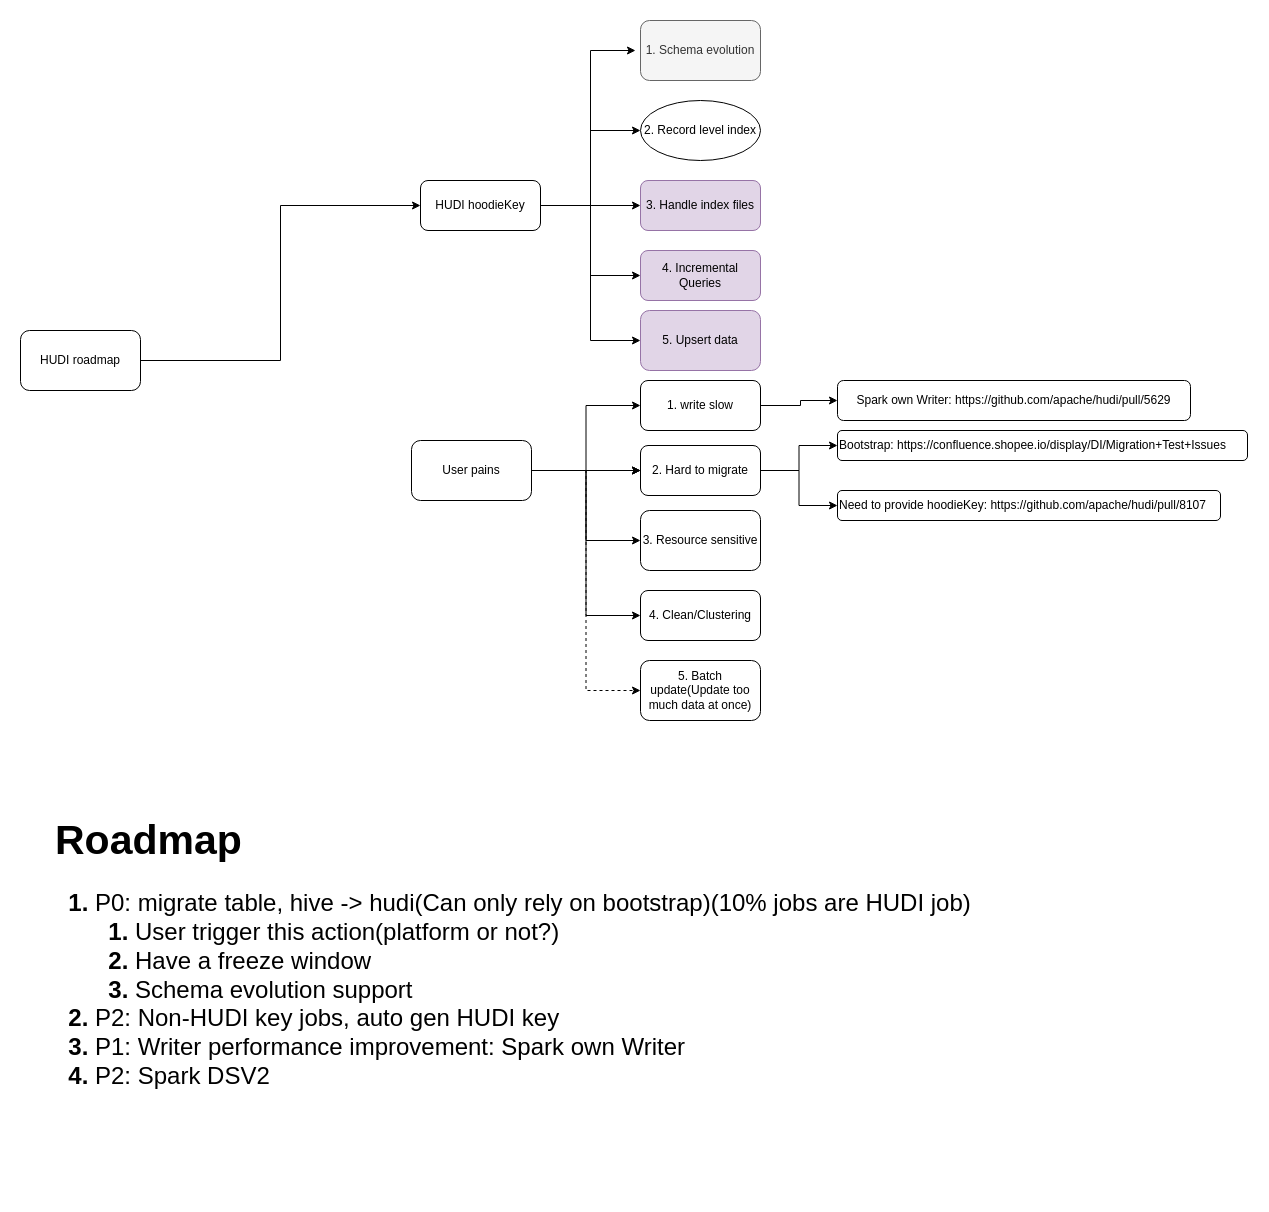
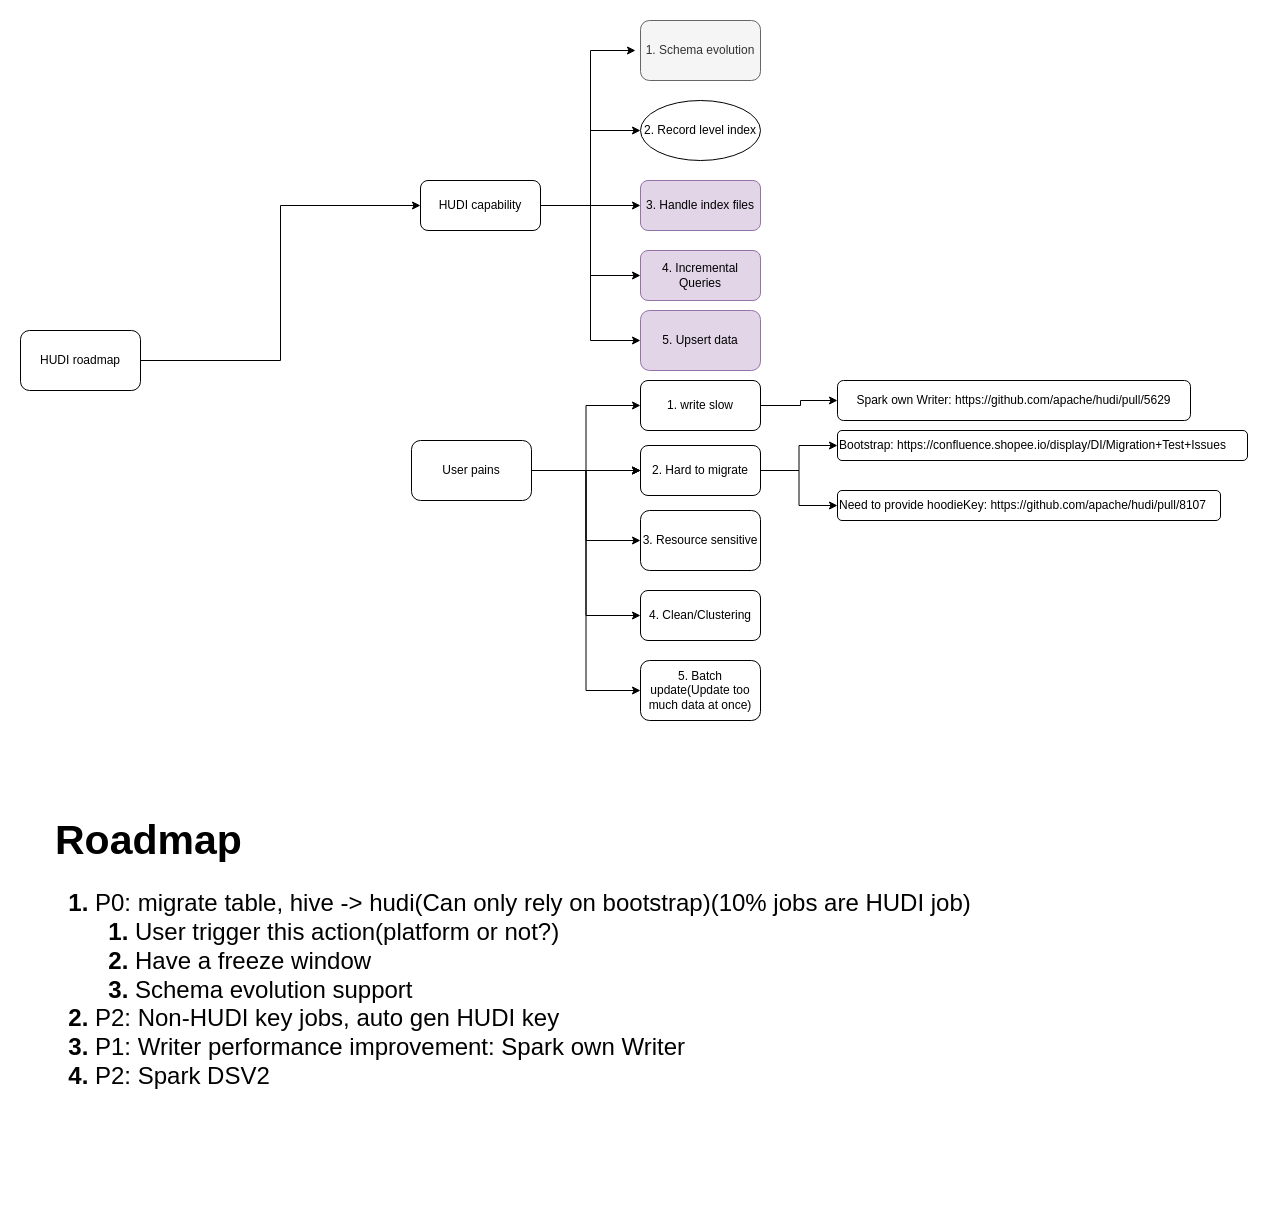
- <mxCell id="9" value="HUDI hoodieKey" style="whiteSpace=wrap;html=1;rounded=1;" vertex="1" parent="1"><mxGeometry x="420" y="180" width="120" height="50" as="geometry" /></mxCell>
+ <mxCell id="9" value="HUDI capability" style="whiteSpace=wrap;html=1;rounded=1;" vertex="1" parent="1"><mxGeometry x="420" y="180" width="120" height="50" as="geometry" /></mxCell>
- <mxCell id="21" value="" style="edgeStyle=orthogonalEdgeStyle;rounded=0;orthogonalLoop=1;jettySize=auto;html=1;entryX=0;entryY=0.5;entryDx=0;entryDy=0;dashed=1;" edge="1" parent="1" source="22" target="34"><mxGeometry relative="1" as="geometry" /></mxCell>
+ <mxCell id="21" value="" style="edgeStyle=orthogonalEdgeStyle;rounded=0;orthogonalLoop=1;jettySize=auto;html=1;entryX=0;entryY=0.5;entryDx=0;entryDy=0;" edge="1" parent="1" source="22" target="34"><mxGeometry relative="1" as="geometry" /></mxCell>
